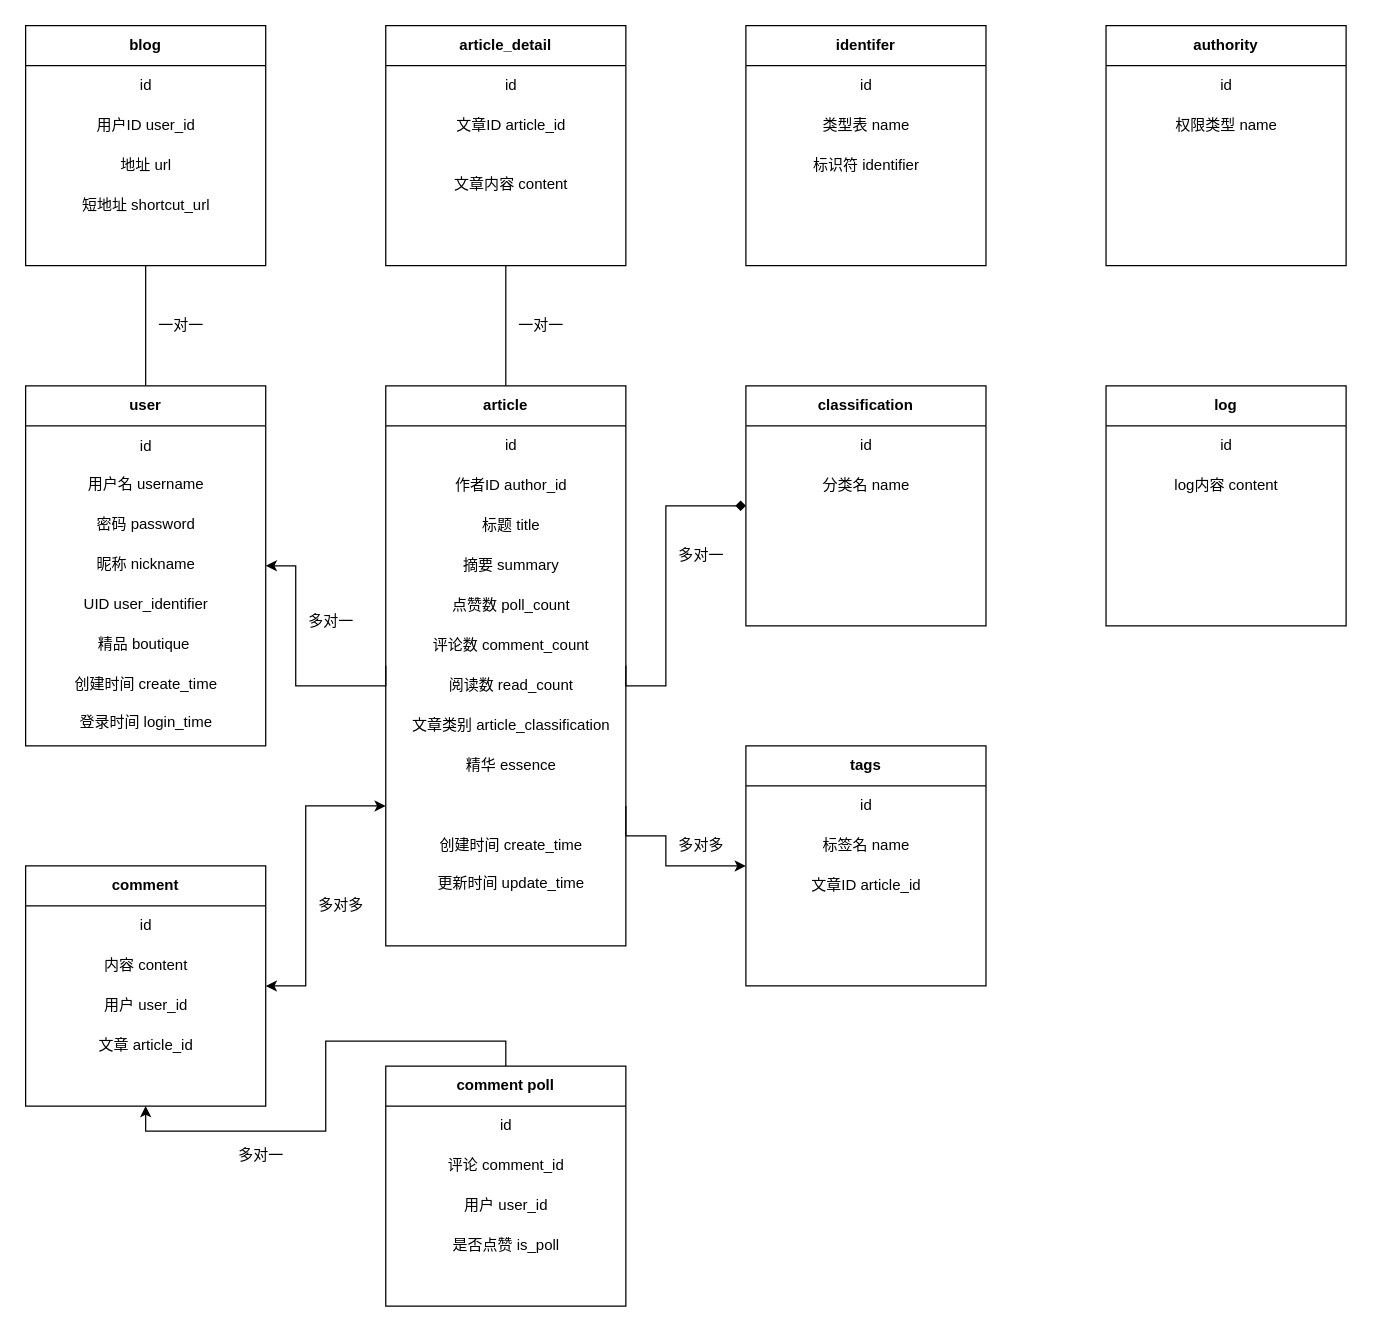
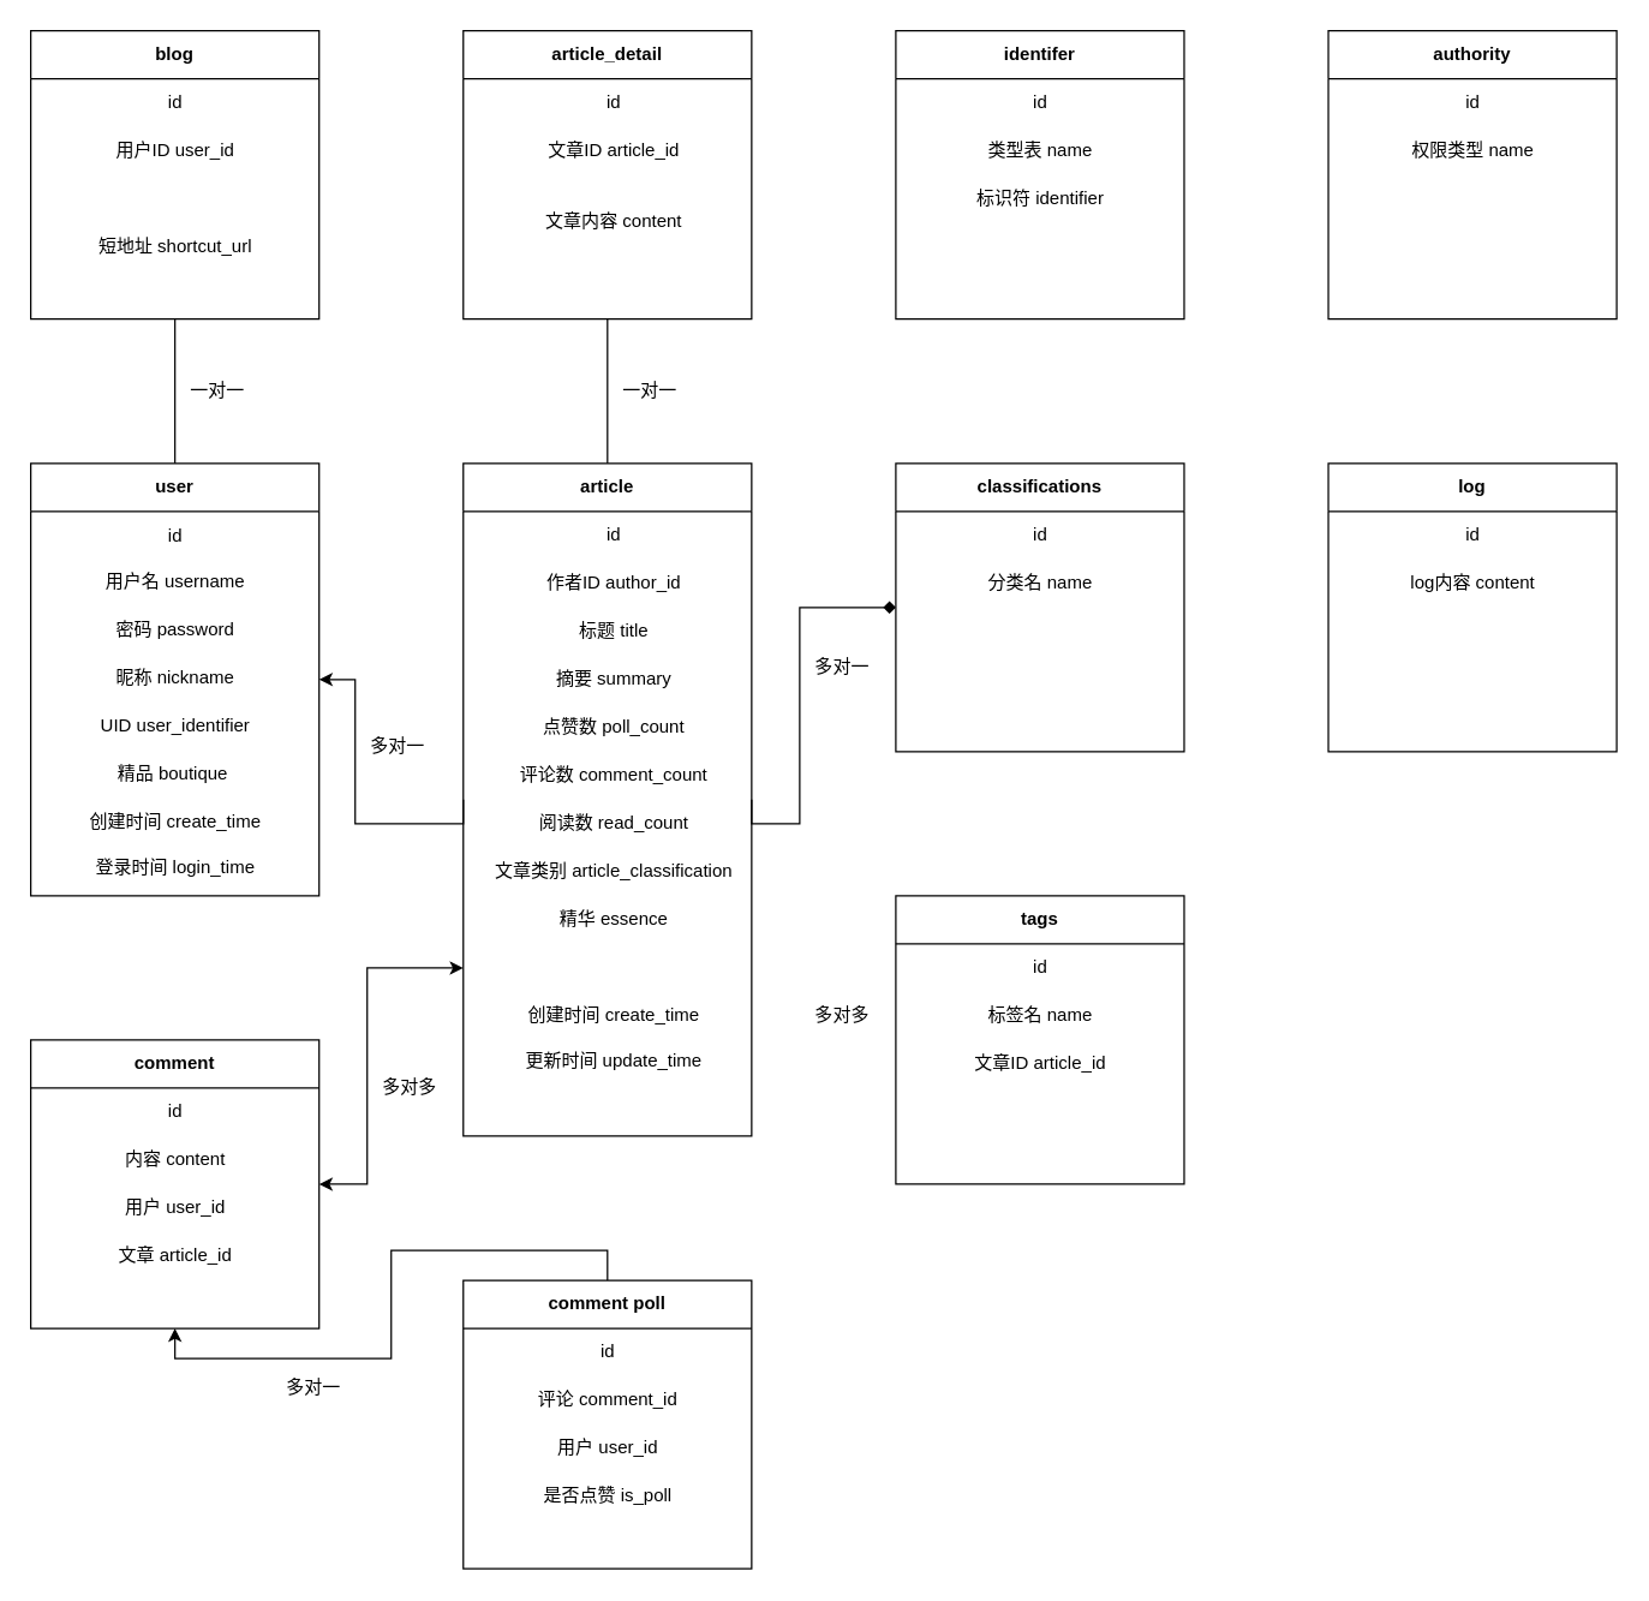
- <mxCell id="40" value="地址 url" style="text;html=1;align=center;verticalAlign=middle;resizable=0;points=[];autosize=1;strokeColor=none;fillColor=none;" vertex="1" parent="37"><mxGeometry x="64" y="96" width="64" height="32" as="geometry" /></mxCell>
- <mxCell id="34" value="classification" style="swimlane;whiteSpace=wrap;html=1;startSize=32;" vertex="1" parent="1"><mxGeometry x="596" y="308" width="192" height="192" as="geometry" /></mxCell>
+ <mxCell id="34" value="classifications" style="swimlane;whiteSpace=wrap;html=1;startSize=32;" vertex="1" parent="1"><mxGeometry x="596" y="308" width="192" height="192" as="geometry" /></mxCell>
- <mxCell id="13" style="edgeStyle=orthogonalEdgeStyle;rounded=0;orthogonalLoop=1;jettySize=auto;html=1;exitX=1;exitY=0.75;exitDx=0;exitDy=0;entryX=0;entryY=0.5;entryDx=0;entryDy=0;" edge="1" parent="1" source="14" target="30"><mxGeometry relative="1" as="geometry"><Array as="points"><mxPoint x="500" y="668" /><mxPoint x="532" y="668" /><mxPoint x="532" y="692" /></Array></mxGeometry></mxCell>
